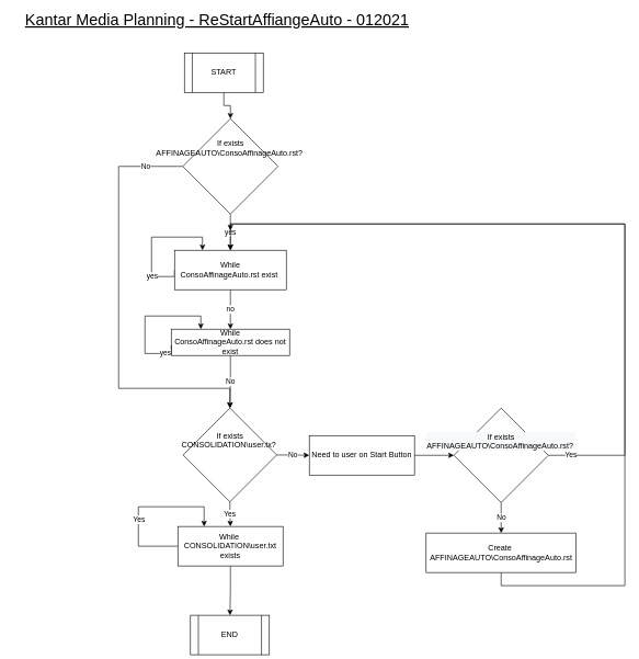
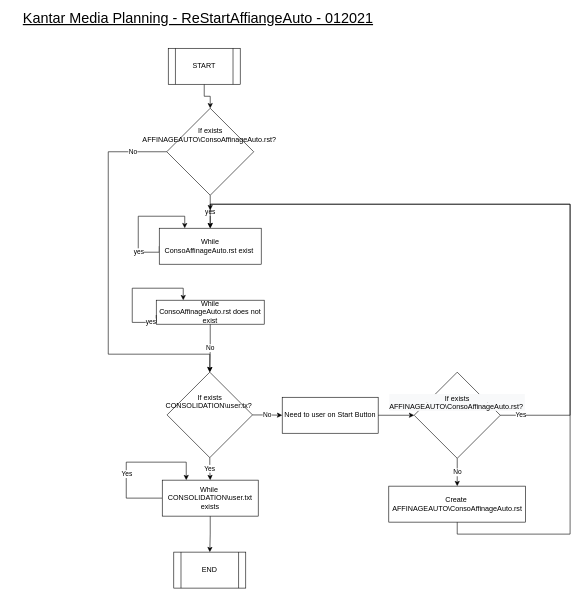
- <mxCell id="10" value="no" style="edgeStyle=orthogonalEdgeStyle;rounded=0;orthogonalLoop=1;jettySize=auto;html=1;" edge="1" parent="1" source="11" target="17"><mxGeometry relative="1" as="geometry" /></mxCell>
- <mxCell id="24" value="END" style="shape=process;whiteSpace=wrap;html=1;backgroundOutline=1;rounded=0;" vertex="1" parent="1"><mxGeometry x="289.25" y="935" width="120" height="60" as="geometry" /></mxCell>
+ <mxCell id="24" value="END" style="shape=process;whiteSpace=wrap;html=1;backgroundOutline=1;rounded=0;" vertex="1" parent="1"><mxGeometry x="289.25" y="920" width="120" height="60" as="geometry" /></mxCell>
